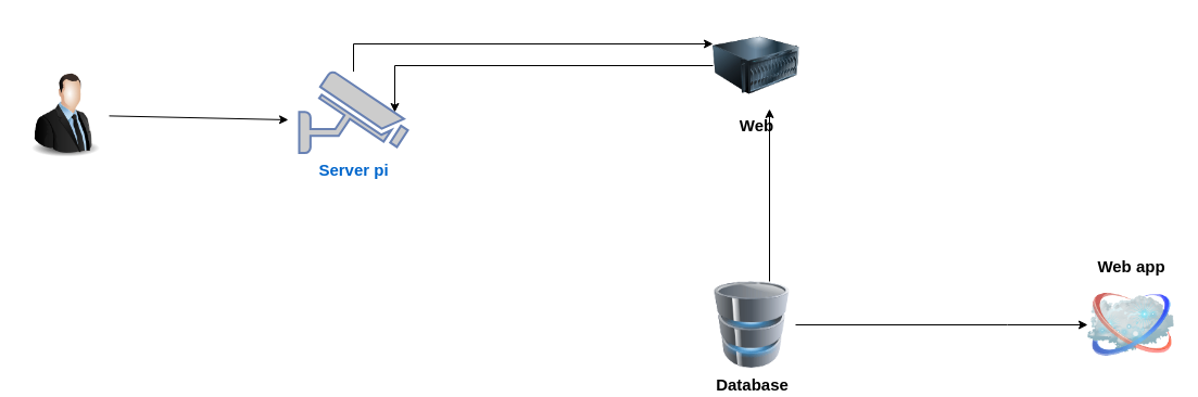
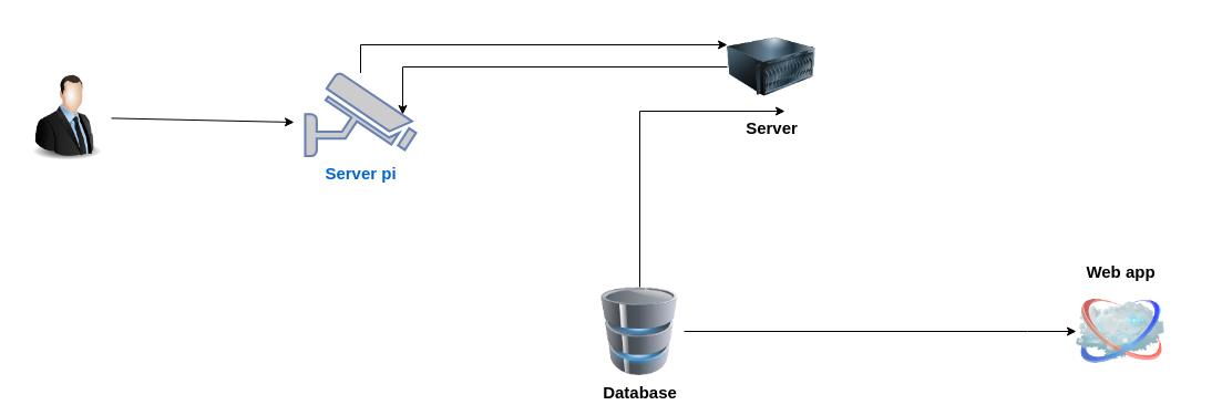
- <mxCell id="4" value="&lt;font style=&quot;font-size: 15px&quot;&gt;&lt;b&gt;Web&lt;/b&gt;&lt;/font&gt;" style="image;html=1;image=img/lib/clip_art/computers/Server_128x128.png" vertex="1" parent="1"><mxGeometry x="656" y="20" width="80" height="80" as="geometry" /></mxCell>
+ <mxCell id="4" value="&lt;font style=&quot;font-size: 15px&quot;&gt;&lt;b&gt;Server&lt;/b&gt;&lt;/font&gt;" style="image;html=1;image=img/lib/clip_art/computers/Server_128x128.png" vertex="1" parent="1"><mxGeometry x="656" y="20" width="80" height="80" as="geometry" /></mxCell>
- <mxCell id="7" value="&lt;b&gt;&lt;font style=&quot;font-size: 15px&quot;&gt;Database&lt;/font&gt;&lt;/b&gt;" style="image;html=1;image=img/lib/clip_art/computers/Database_128x128.png" vertex="1" parent="1"><mxGeometry x="652" y="259" width="80" height="80" as="geometry" /></mxCell>
+ <mxCell id="7" value="&lt;b&gt;&lt;font style=&quot;font-size: 15px&quot;&gt;Database&lt;/font&gt;&lt;/b&gt;" style="image;html=1;image=img/lib/clip_art/computers/Database_128x128.png" vertex="1" parent="1"><mxGeometry x="537" y="259" width="80" height="80" as="geometry" /></mxCell>
- <mxCell id="2" value="&lt;font style=&quot;font-size: 15px&quot;&gt;&lt;b&gt;Web app&lt;/b&gt;&lt;/font&gt;" style="image;html=1;labelBackgroundColor=#ffffff;image=img/lib/clip_art/networking/Cloud_128x128.png;rounded=1;shadow=0;comic=0;strokeWidth=2;fontSize=22;labelPosition=center;verticalLabelPosition=top;align=center;verticalAlign=bottom;" parent="1" vertex="1"><mxGeometry x="1001" y="259" width="80" height="80" as="geometry" /></mxCell>
+ <mxCell id="2" value="&lt;font style=&quot;font-size: 15px&quot;&gt;&lt;b&gt;Web app&lt;/b&gt;&lt;/font&gt;" style="image;html=1;labelBackgroundColor=#ffffff;image=img/lib/clip_art/networking/Cloud_128x128.png;rounded=1;shadow=0;comic=0;strokeWidth=2;fontSize=22;labelPosition=center;verticalLabelPosition=top;align=center;verticalAlign=bottom;" parent="1" vertex="1"><mxGeometry x="971" y="259" width="80" height="80" as="geometry" /></mxCell>
